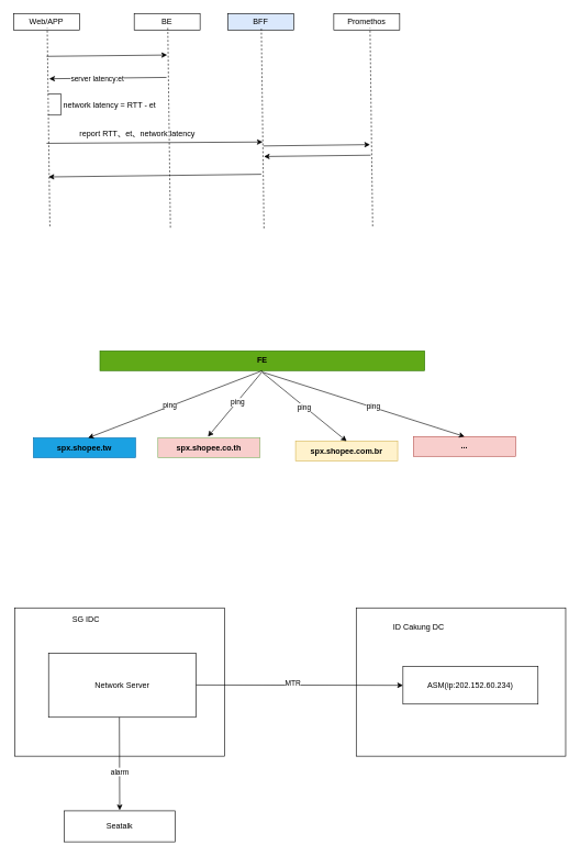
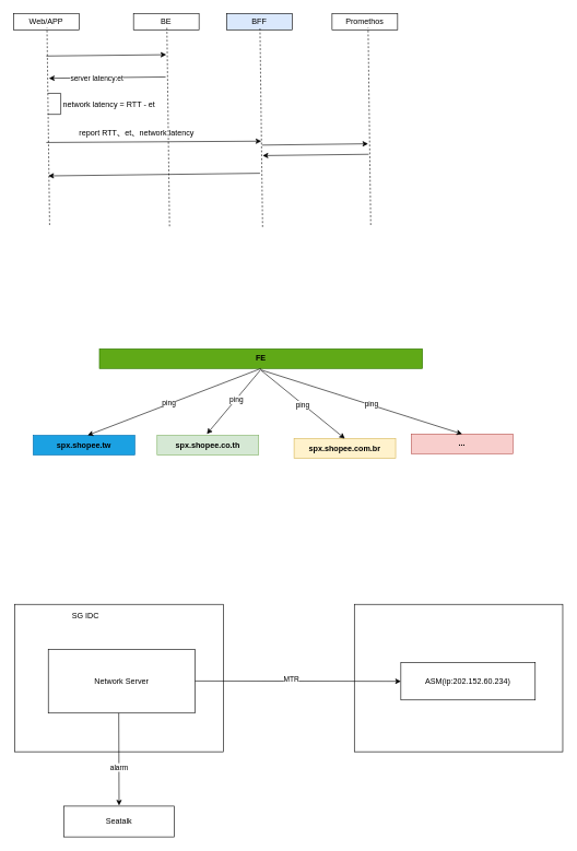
- <mxCell id="22" value="spx.shopee.co.th" style="rounded=0;whiteSpace=wrap;html=1;fillColor=#f8cecc;strokeColor=#82b366;fontStyle=1;fontColor=#000000;" vertex="1" parent="1"><mxGeometry x="239" y="664" width="155" height="30" as="geometry" /></mxCell>
+ <mxCell id="22" value="spx.shopee.co.th" style="rounded=0;whiteSpace=wrap;html=1;fillColor=#d5e8d4;strokeColor=#82b366;fontStyle=1;fontColor=#000000;" vertex="1" parent="1"><mxGeometry x="239" y="664" width="155" height="30" as="geometry" /></mxCell>
- <mxCell id="37" value="ID Cakung DC" style="text;html=1;strokeColor=none;fillColor=none;align=center;verticalAlign=middle;whiteSpace=wrap;rounded=0;" vertex="1" parent="1"><mxGeometry x="584" y="938" width="102" height="27" as="geometry" /></mxCell>
